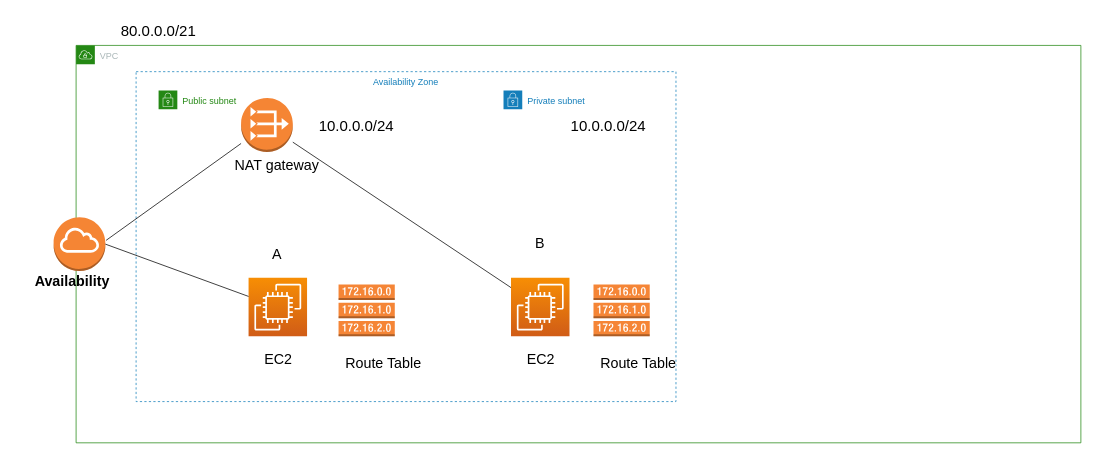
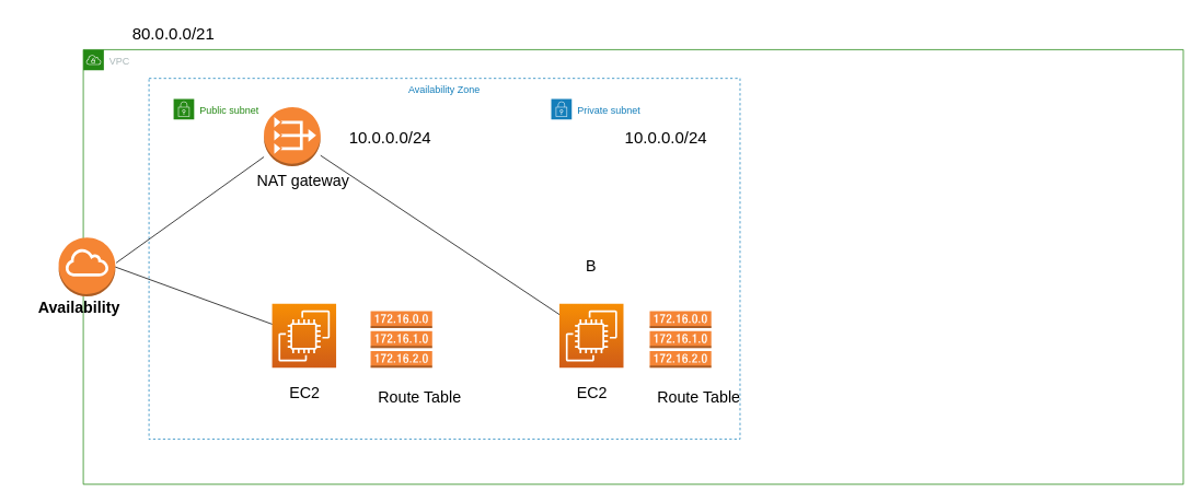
- <mxCell id="21" value="A" style="text;html=1;strokeColor=none;fillColor=none;align=center;verticalAlign=middle;whiteSpace=wrap;rounded=0;fontSize=19;" vertex="1" parent="1"><mxGeometry x="348.75" y="330" width="40" height="20" as="geometry" /></mxCell>
